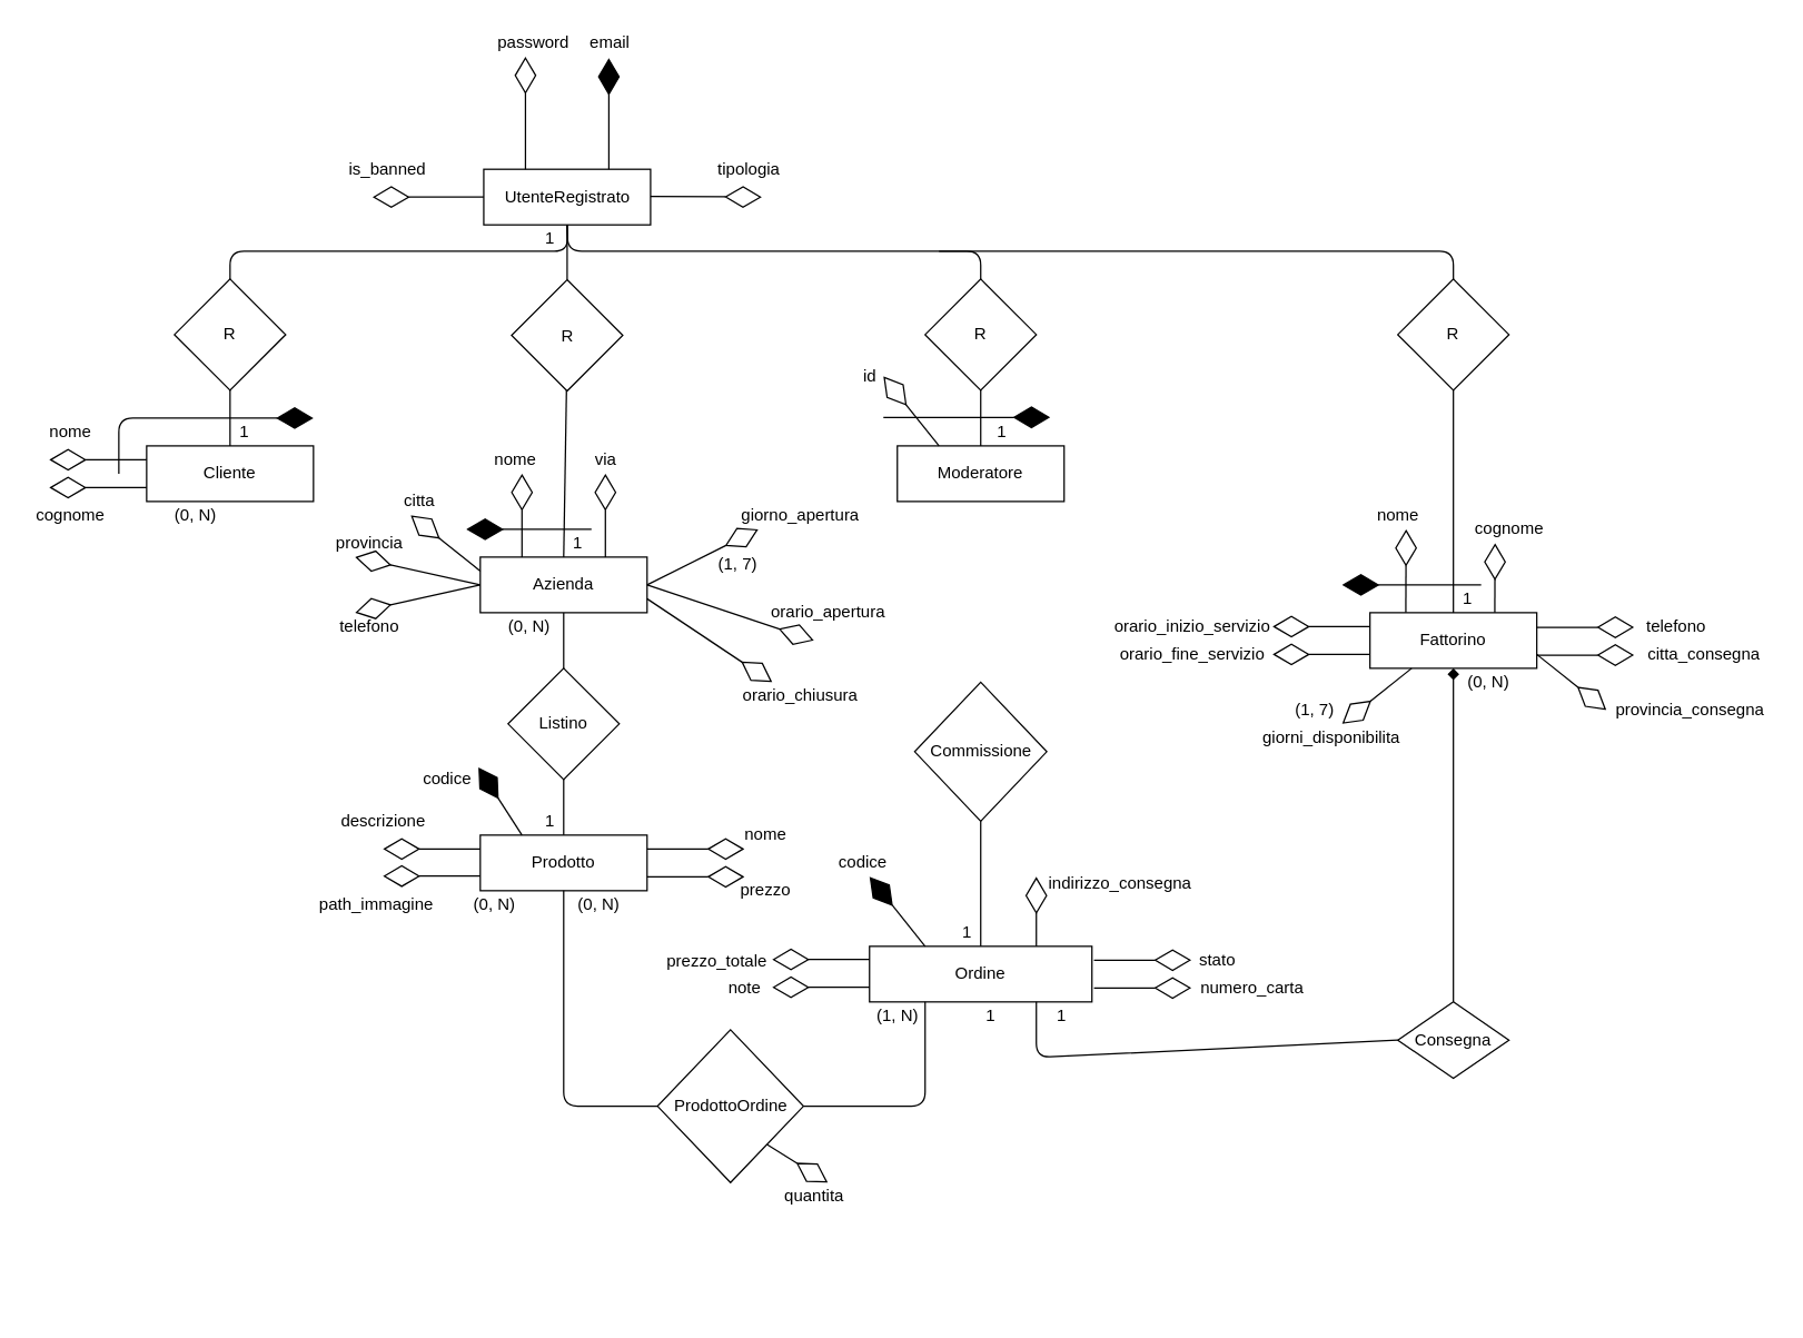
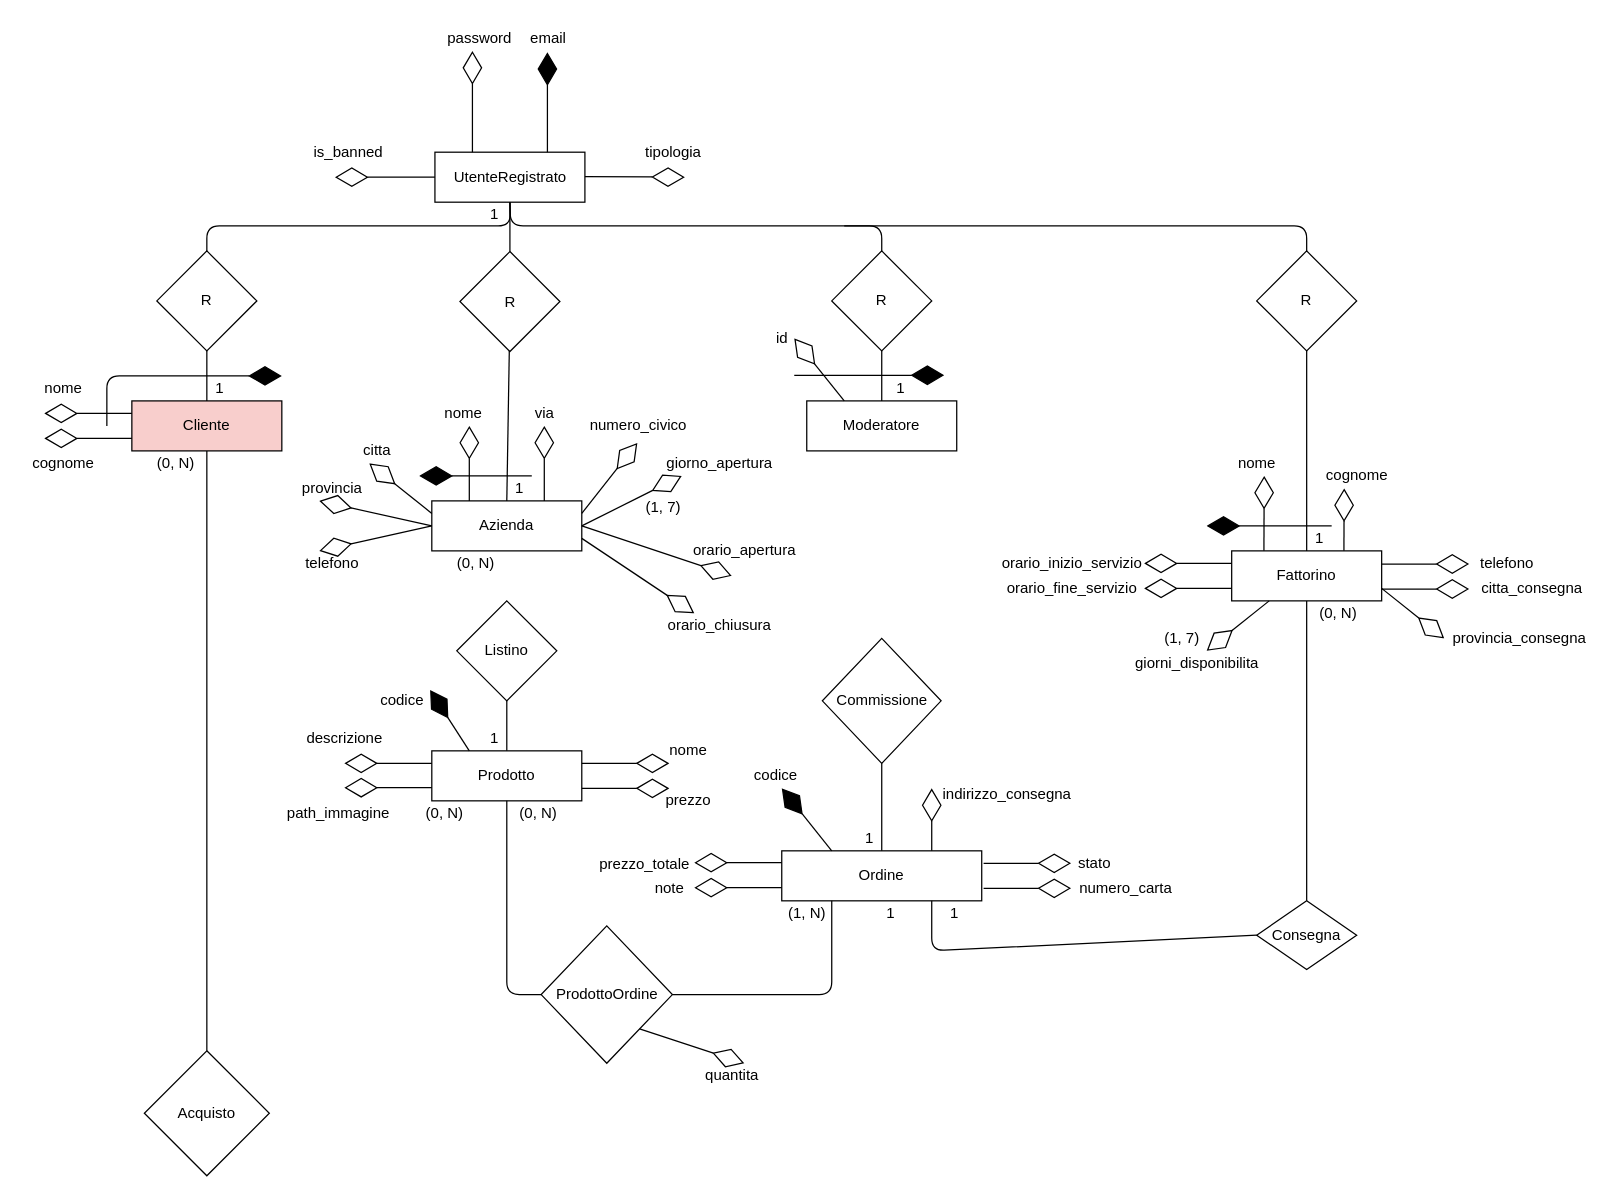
- <mxCell id="3" value="Cliente" style="rounded=0;whiteSpace=wrap;html=1;" parent="1" vertex="1"><mxGeometry x="105" y="320" width="120" height="40" as="geometry" /></mxCell>
+ <mxCell id="3" value="Cliente" style="rounded=0;whiteSpace=wrap;html=1;fillColor=#f8cecc;" parent="1" vertex="1"><mxGeometry x="105" y="320" width="120" height="40" as="geometry" /></mxCell>
+ <mxCell id="20" value="numero_civico" style="text;html=1;align=center;verticalAlign=middle;resizable=0;points=[];;autosize=1;" parent="1" vertex="1"><mxGeometry x="465" y="330" width="90" height="20" as="geometry" /></mxCell>
+ <mxCell id="19" value="" style="endArrow=diamondThin;endFill=0;endSize=24;html=1;exitX=1;exitY=0.25;exitDx=0;exitDy=0;entryX=0.494;entryY=1.183;entryDx=0;entryDy=0;entryPerimeter=0;" parent="1" source="4" target="20" edge="1"><mxGeometry width="160" relative="1" as="geometry"><mxPoint x="465" y="430" as="sourcePoint" /><mxPoint x="525" y="370" as="targetPoint" /></mxGeometry></mxCell>
- <mxCell id="37" value="" style="endArrow=none;html=1;entryX=0.5;entryY=1;entryDx=0;entryDy=0;exitX=0.5;exitY=0;exitDx=0;exitDy=0;" parent="1" source="36" target="4" edge="1"><mxGeometry width="50" height="50" relative="1" as="geometry"><mxPoint x="285" y="560" as="sourcePoint" /><mxPoint x="335" y="510" as="targetPoint" /></mxGeometry></mxCell>
- <mxCell id="71" value="" style="endArrow=diamond;html=1;exitX=0.5;exitY=0;exitDx=0;exitDy=0;entryX=0.5;entryY=1;entryDx=0;entryDy=0;" parent="1" source="69" target="5" edge="1"><mxGeometry width="50" height="50" relative="1" as="geometry"><mxPoint x="1085" y="669.5" as="sourcePoint" /><mxPoint x="1135" y="619.5" as="targetPoint" /></mxGeometry></mxCell>
+ <mxCell id="71" value="" style="endArrow=none;html=1;exitX=0.5;exitY=0;exitDx=0;exitDy=0;entryX=0.5;entryY=1;entryDx=0;entryDy=0;" parent="1" source="69" target="5" edge="1"><mxGeometry width="50" height="50" relative="1" as="geometry"><mxPoint x="1085" y="669.5" as="sourcePoint" /><mxPoint x="1135" y="619.5" as="targetPoint" /></mxGeometry></mxCell>
- <mxCell id="50" value="Commissione" style="rhombus;whiteSpace=wrap;html=1;" parent="1" vertex="1"><mxGeometry x="657.5" y="490" width="95" height="100" as="geometry" /></mxCell>
+ <mxCell id="50" value="Commissione" style="rhombus;whiteSpace=wrap;html=1;" parent="1" vertex="1"><mxGeometry x="657.5" y="510" width="95" height="100" as="geometry" /></mxCell>
+ <mxCell id="120" value="" style="endArrow=none;html=1;entryX=0.5;entryY=1;entryDx=0;entryDy=0;exitX=0.5;exitY=0;exitDx=0;exitDy=0;" parent="1" source="119" target="3" edge="1"><mxGeometry width="50" height="50" relative="1" as="geometry"><mxPoint x="-65" y="560" as="sourcePoint" /><mxPoint y="510" as="targetPoint" x="-15" /><Array as="points"><mxPoint x="165" y="400" /></Array></mxGeometry></mxCell>
- <mxCell id="53" value="ProdottoOrdine" style="rhombus;whiteSpace=wrap;html=1;" parent="1" vertex="1"><mxGeometry x="472.5" y="740" width="105" height="110" as="geometry" /></mxCell>
+ <mxCell id="53" value="ProdottoOrdine" style="rhombus;whiteSpace=wrap;html=1;" parent="1" vertex="1"><mxGeometry x="432.5" y="740" width="105" height="110" as="geometry" /></mxCell>
+ <mxCell id="119" value="Acquisto" style="rhombus;whiteSpace=wrap;html=1;" parent="1" vertex="1"><mxGeometry x="115" y="840" width="100" height="100" as="geometry" /></mxCell>
